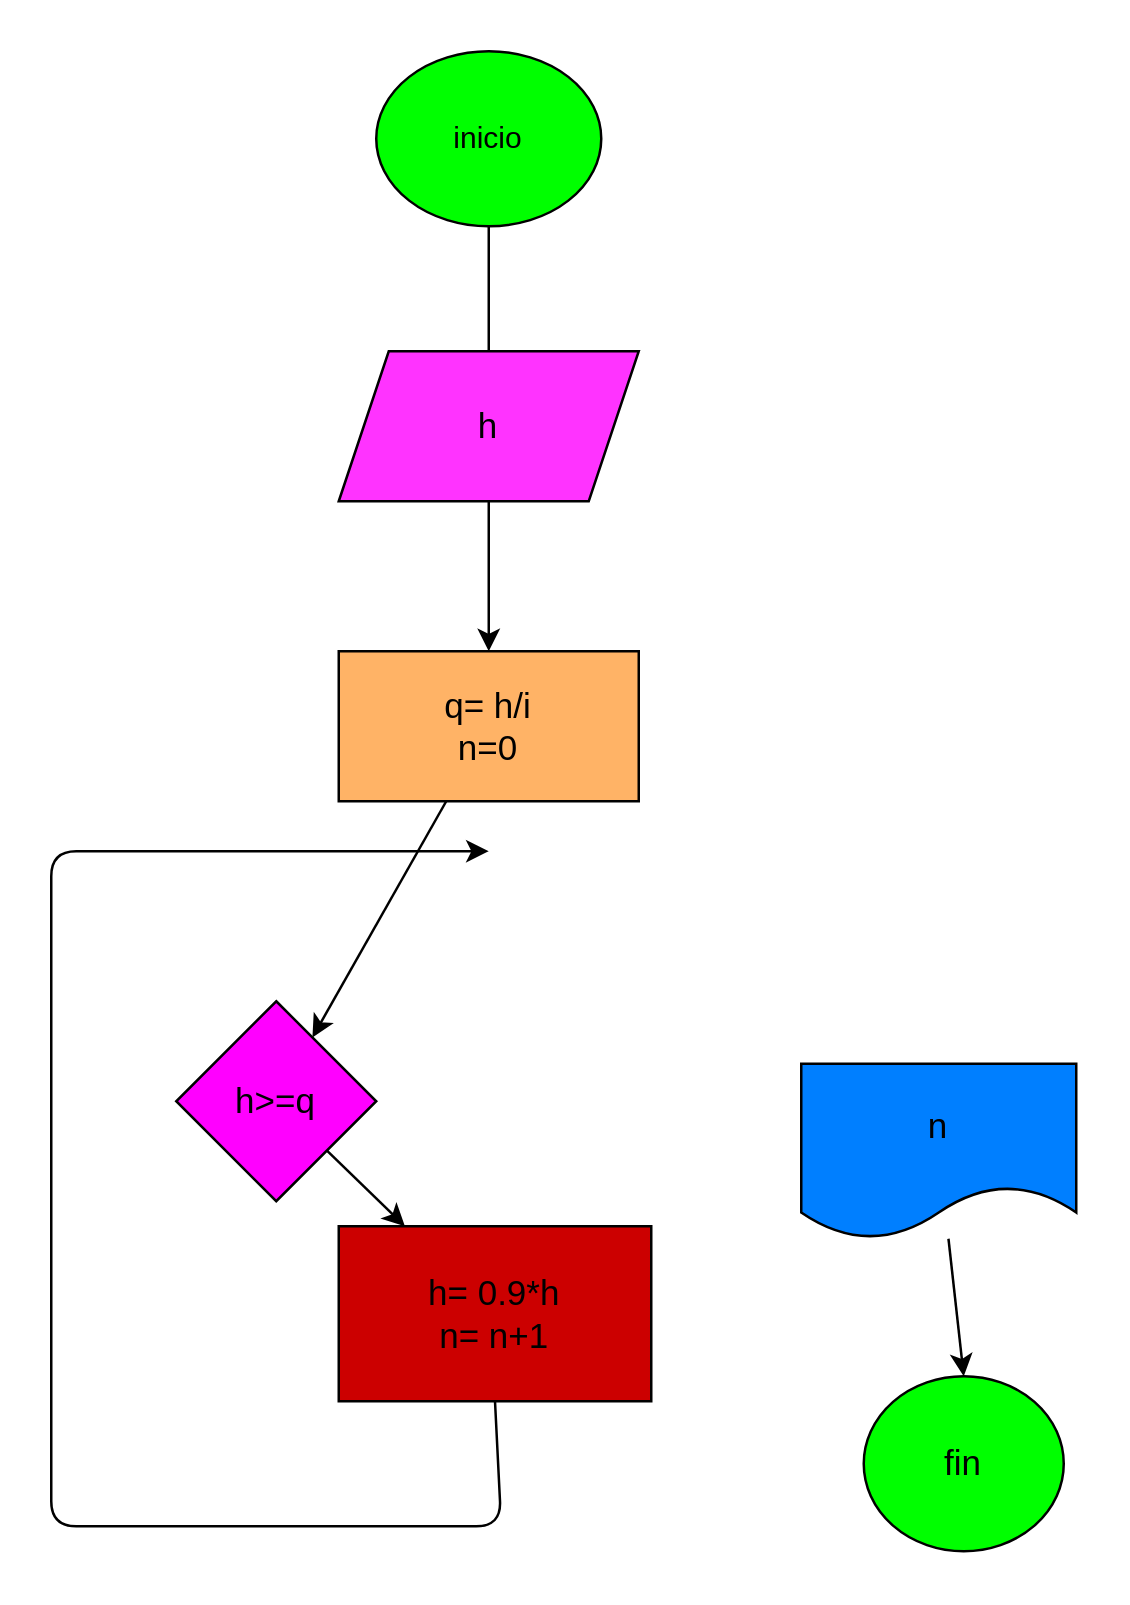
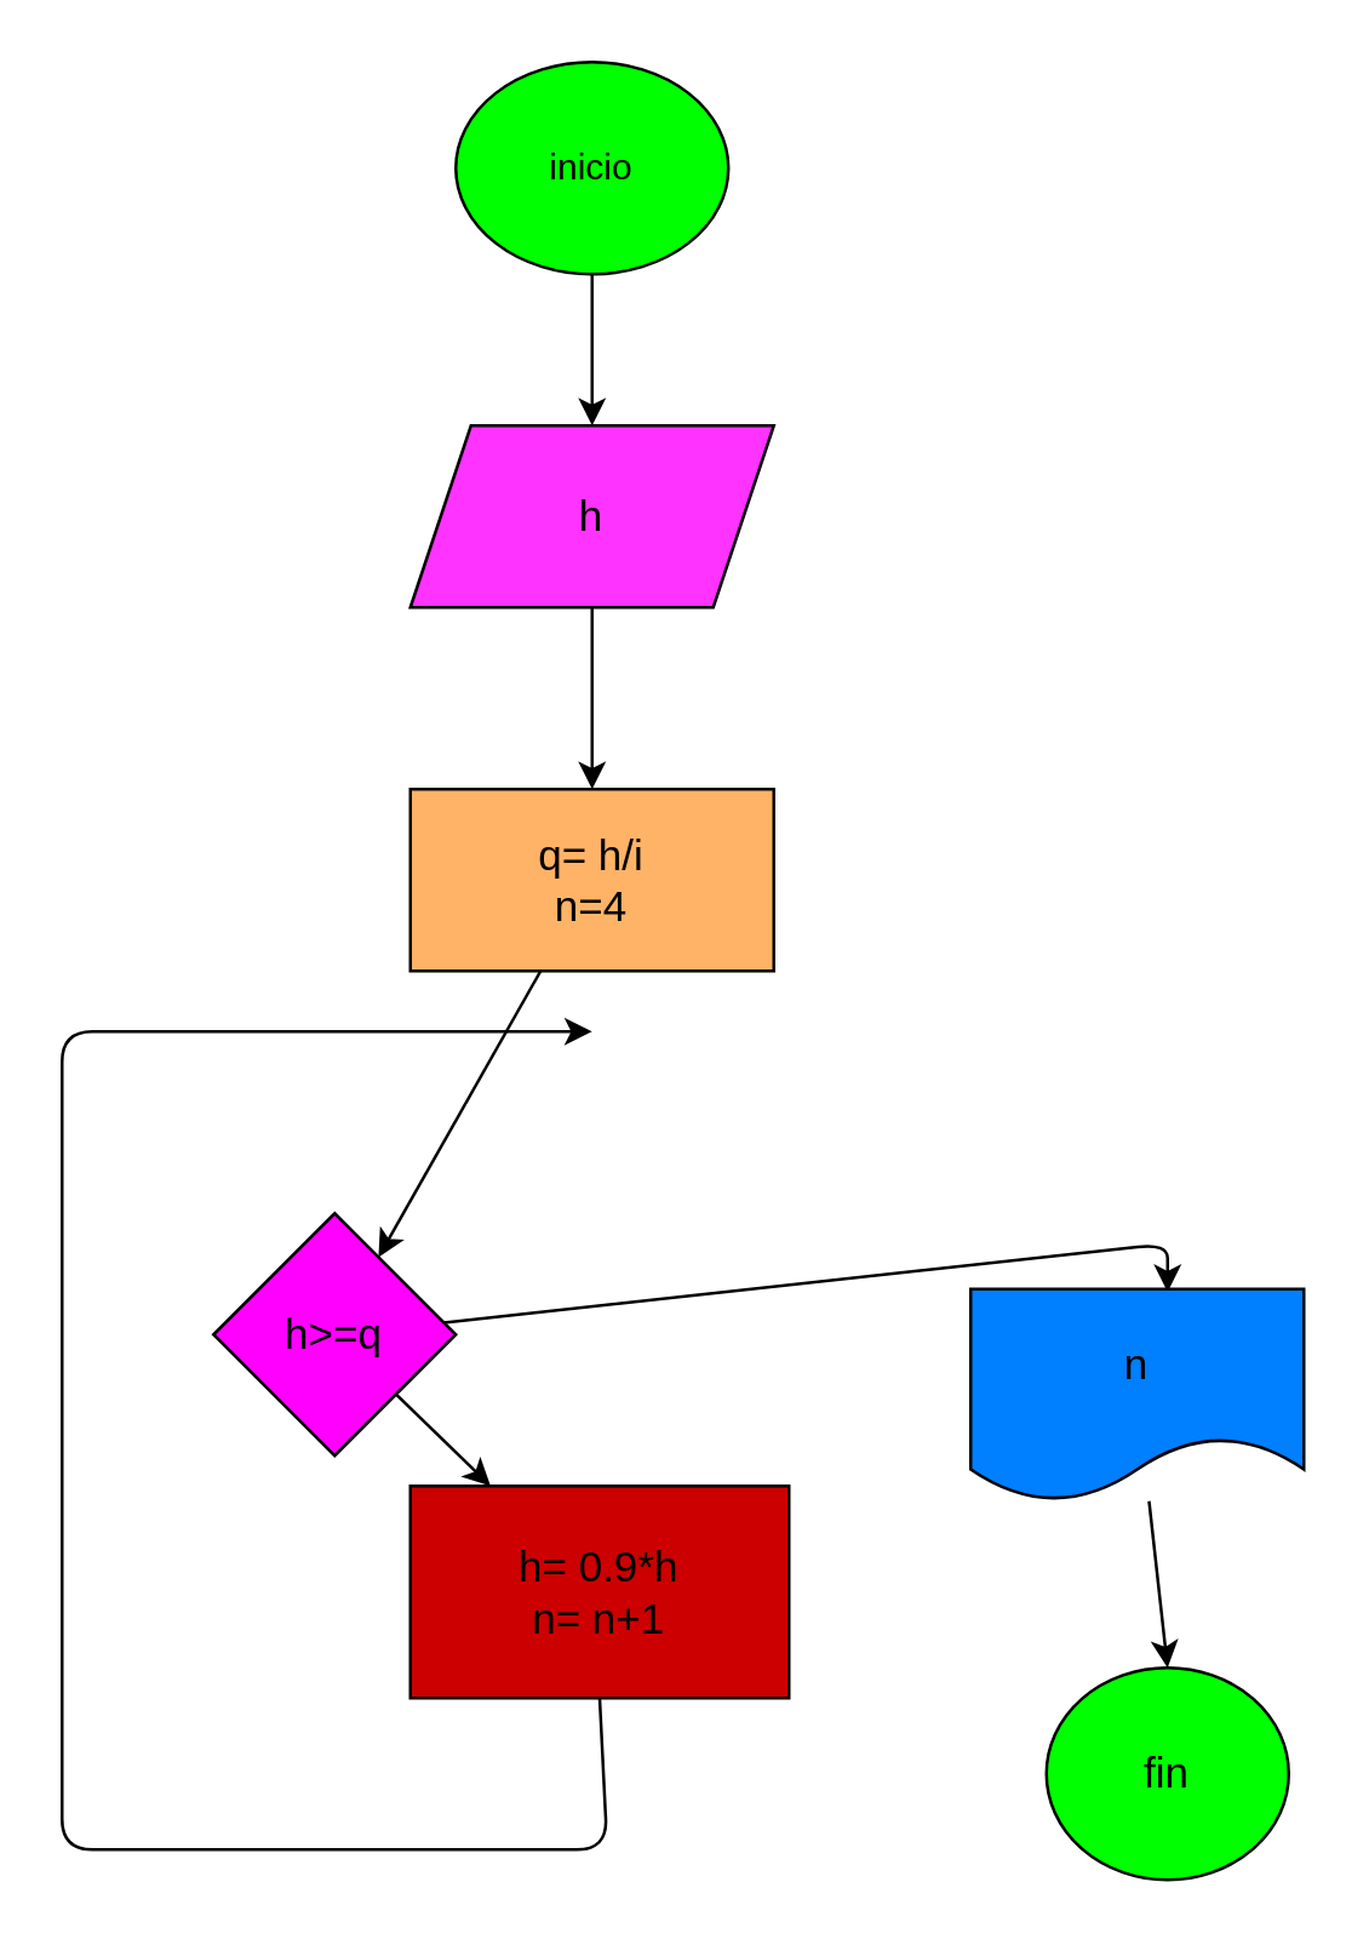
- <mxCell id="2" style="edgeStyle=none;html=1;entryX=0.5;entryY=0;entryDx=0;entryDy=0;fontSize=14;endArrow=none;" edge="1" parent="1" source="3" target="7"><mxGeometry relative="1" as="geometry" /></mxCell>
+ <mxCell id="2" style="edgeStyle=none;html=1;entryX=0.5;entryY=0;entryDx=0;entryDy=0;fontSize=14;" edge="1" parent="1" source="3" target="7"><mxGeometry relative="1" as="geometry" /></mxCell>
- <mxCell id="5" value="q= h/i&lt;br&gt;n=0" style="whiteSpace=wrap;html=1;fontSize=14;fillColor=#FFB366;" vertex="1" parent="1"><mxGeometry x="135" y="260" width="120" height="60" as="geometry" /></mxCell>
+ <mxCell id="5" value="q= h/i&lt;br&gt;n=4" style="whiteSpace=wrap;html=1;fontSize=14;fillColor=#FFB366;" vertex="1" parent="1"><mxGeometry x="135" y="260" width="120" height="60" as="geometry" /></mxCell>
+ <mxCell id="9" style="edgeStyle=none;html=1;entryX=0.591;entryY=0.014;entryDx=0;entryDy=0;entryPerimeter=0;fontSize=14;" edge="1" parent="1" source="10" target="14"><mxGeometry relative="1" as="geometry"><Array as="points"><mxPoint x="385" y="410" /></Array></mxGeometry></mxCell>
